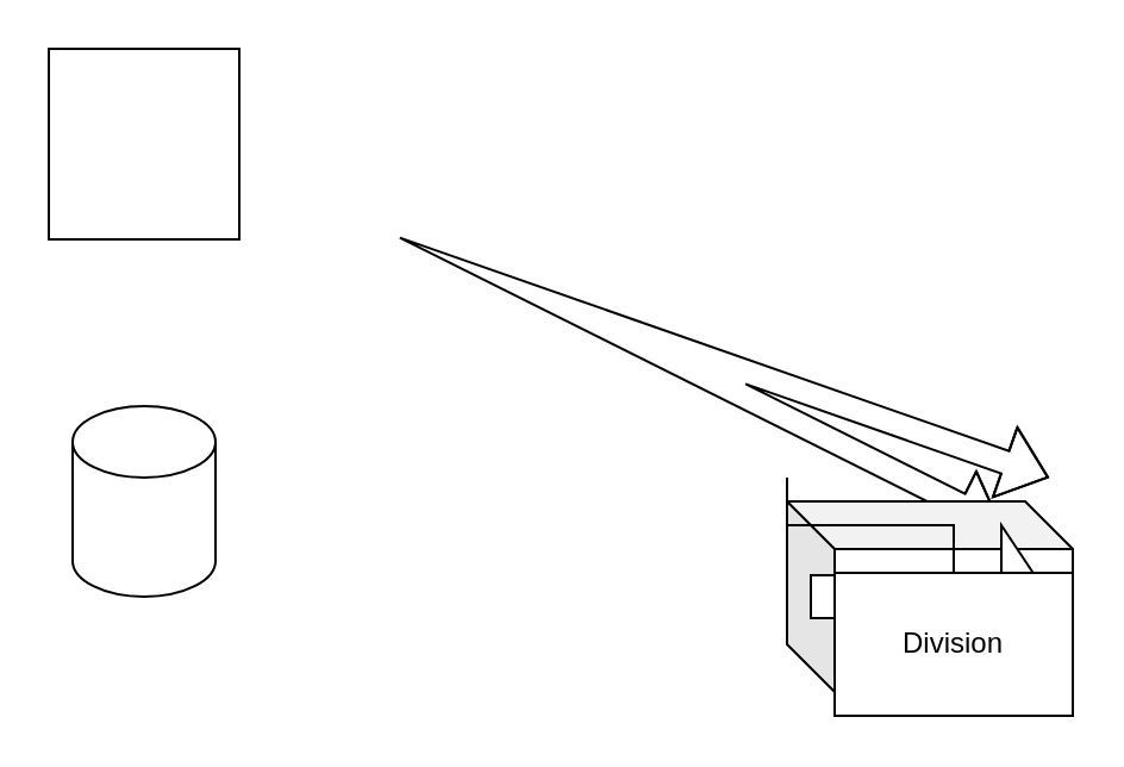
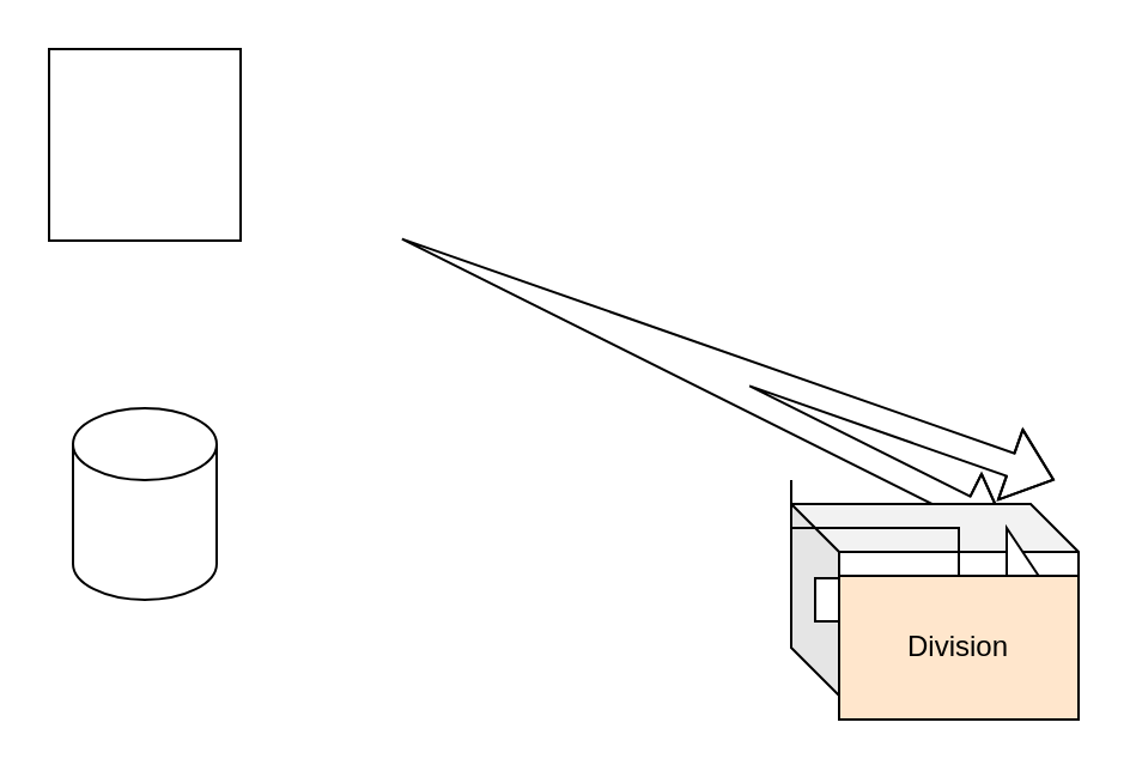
- <mxCell id="8" value="Division" style="whiteSpace=wrap;html=1;align=center;verticalAlign=middle;treeFolding=1;treeMoving=1;newEdgeStyle={&quot;edgeStyle&quot;:&quot;elbowEdgeStyle&quot;,&quot;startArrow&quot;:&quot;none&quot;,&quot;endArrow&quot;:&quot;none&quot;};" vertex="1" parent="1"><mxGeometry x="350" y="240" width="100" height="60" as="geometry" /></mxCell>
+ <mxCell id="8" value="Division" style="whiteSpace=wrap;html=1;align=center;verticalAlign=middle;treeFolding=1;treeMoving=1;newEdgeStyle={&quot;edgeStyle&quot;:&quot;elbowEdgeStyle&quot;,&quot;startArrow&quot;:&quot;none&quot;,&quot;endArrow&quot;:&quot;none&quot;};fillColor=#ffe6cc;" vertex="1" parent="1"><mxGeometry x="350" y="240" width="100" height="60" as="geometry" /></mxCell>
